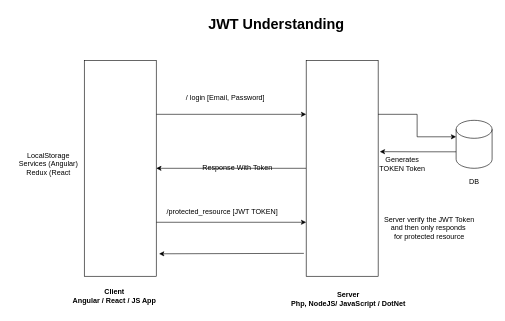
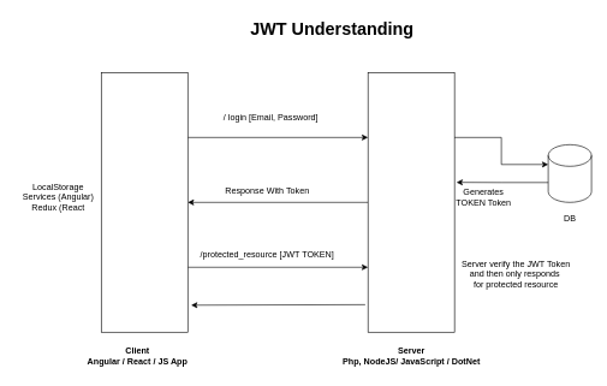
- <mxCell id="15" value="Response With Token" style="text;html=1;align=center;verticalAlign=middle;resizable=0;points=[];autosize=1;strokeColor=none;fillColor=none;" vertex="1" parent="1"><mxGeometry x="325" y="265" width="140" height="30" as="geometry" /></mxCell>
+ <mxCell id="15" value="Response With Token" style="text;html=1;align=center;verticalAlign=middle;resizable=0;points=[];autosize=1;strokeColor=none;fillColor=none;" vertex="1" parent="1"><mxGeometry x="300" y="250" width="140" height="30" as="geometry" /></mxCell>
- <mxCell id="8" value="Server&lt;div&gt;Php, NodeJS/ JavaScript / DotNet&lt;/div&gt;" style="text;html=1;align=center;verticalAlign=middle;resizable=0;points=[];autosize=1;strokeColor=none;fillColor=none;fontStyle=1" vertex="1" parent="1"><mxGeometry x="480" y="478" width="200" height="40" as="geometry" /></mxCell>
+ <mxCell id="8" value="Server&lt;div&gt;Php, NodeJS/ JavaScript / DotNet&lt;/div&gt;" style="text;html=1;align=center;verticalAlign=middle;resizable=0;points=[];autosize=1;strokeColor=none;fillColor=none;fontStyle=1" vertex="1" parent="1"><mxGeometry x="470" y="473" width="200" height="40" as="geometry" /></mxCell>
